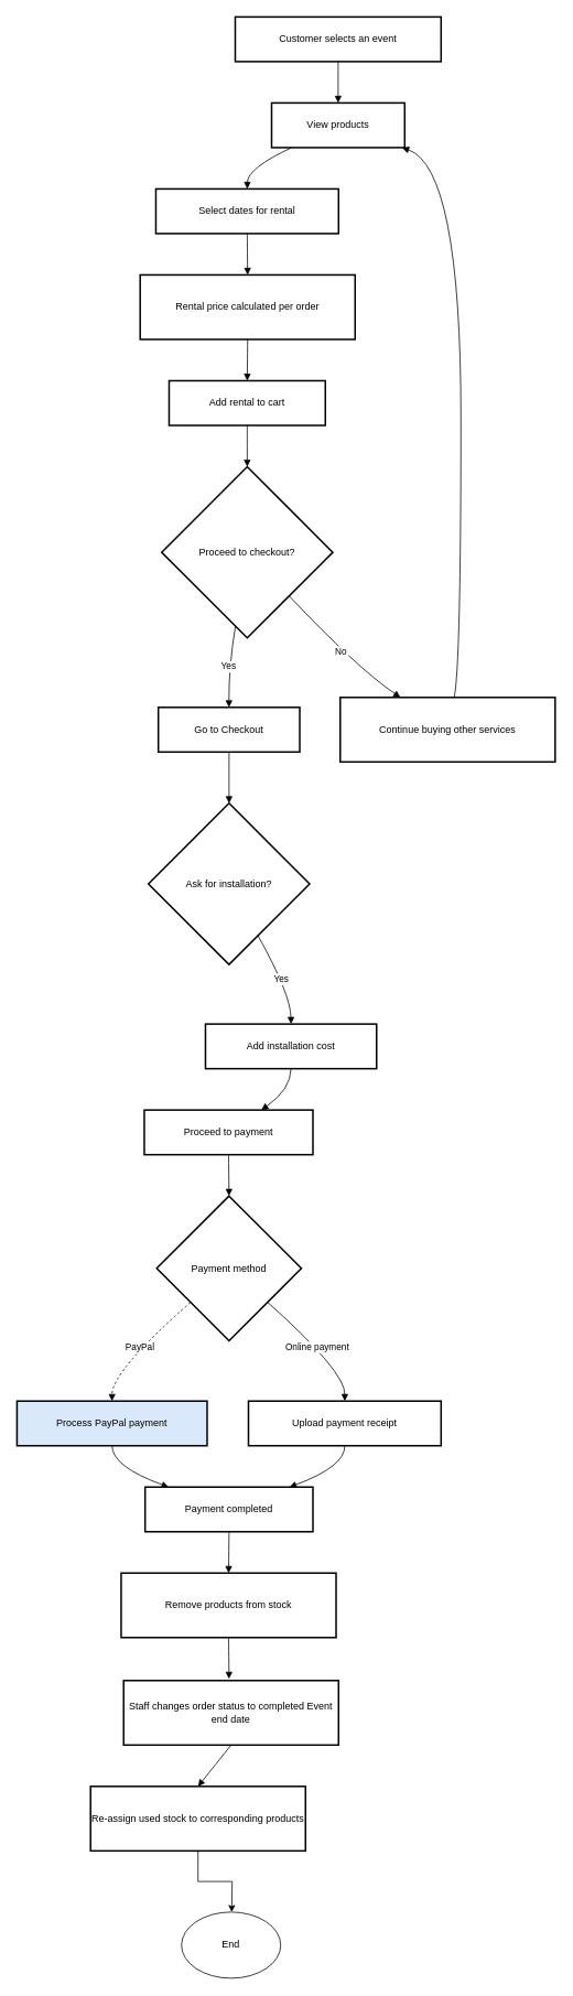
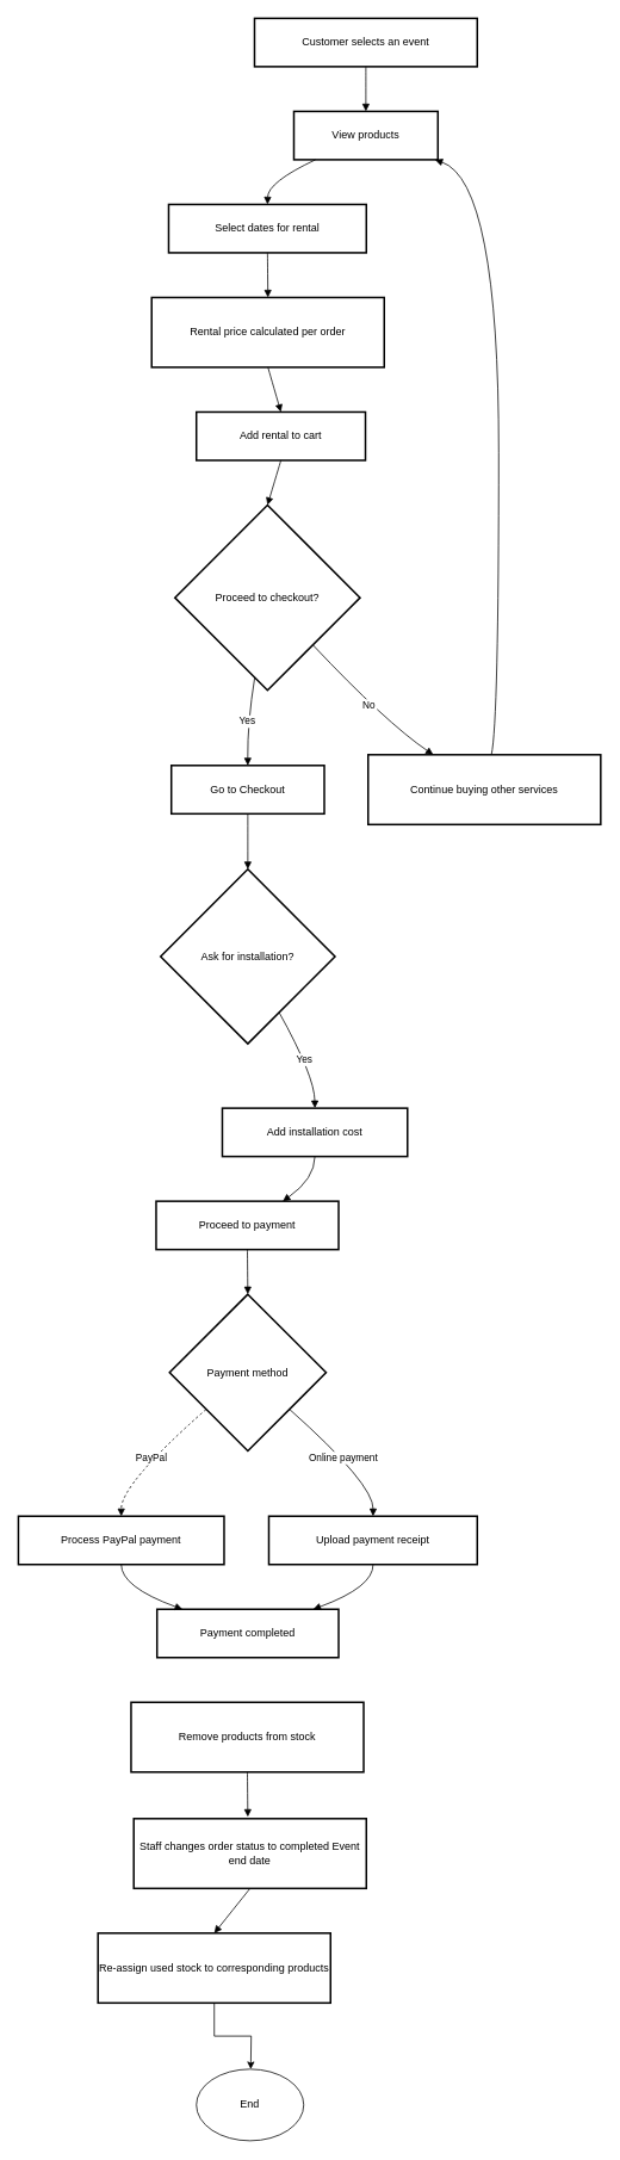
- <mxCell id="6" value="Add rental to cart" style="whiteSpace=wrap;strokeWidth=2;" parent="1" vertex="1"><mxGeometry x="204" y="460" width="189" height="54" as="geometry" /></mxCell>
+ <mxCell id="6" value="Add rental to cart" style="whiteSpace=wrap;strokeWidth=2;" parent="1" vertex="1"><mxGeometry x="219" y="460" width="189" height="54" as="geometry" /></mxCell>
- <mxCell id="14" value="Process PayPal payment" style="whiteSpace=wrap;strokeWidth=2;fillColor=#dae8fc;" parent="1" vertex="1"><mxGeometry x="20" y="1694" width="230" height="54" as="geometry" /></mxCell>
+ <mxCell id="14" value="Process PayPal payment" style="whiteSpace=wrap;strokeWidth=2;" parent="1" vertex="1"><mxGeometry x="20" y="1694" width="230" height="54" as="geometry" /></mxCell>
- <mxCell id="37" value="" style="curved=1;startArrow=none;endArrow=block;exitX=0.5;exitY=1;entryX=0.5;entryY=0;" parent="1" source="16" target="17" edge="1"><mxGeometry relative="1" as="geometry"><Array as="points" /></mxGeometry></mxCell>
